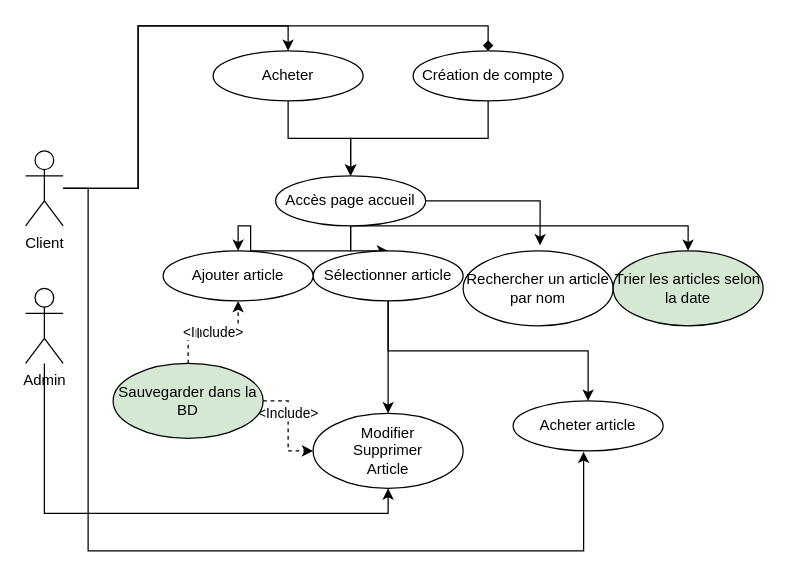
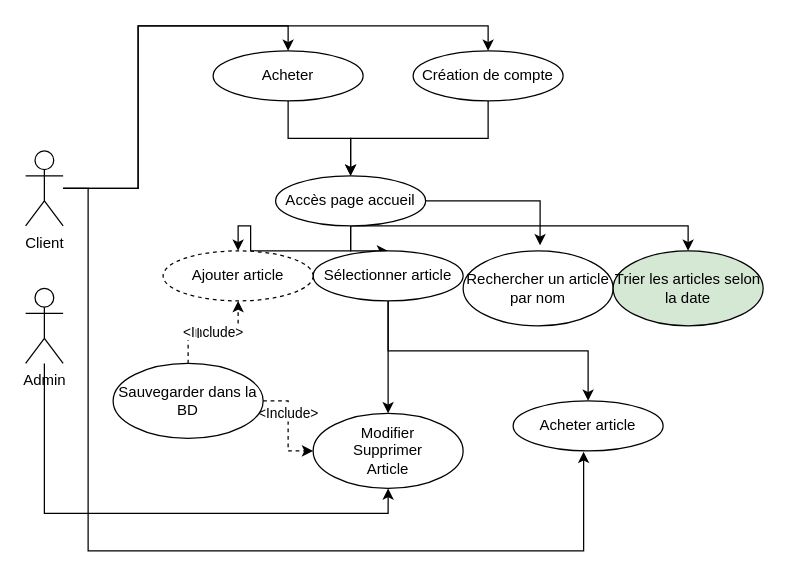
- <mxCell id="3" style="edgeStyle=orthogonalEdgeStyle;rounded=0;orthogonalLoop=1;jettySize=auto;html=1;entryX=0.5;entryY=0;entryDx=0;entryDy=0;endArrow=diamond;" edge="1" parent="1" source="5" target="9"><mxGeometry relative="1" as="geometry"><Array as="points"><mxPoint x="110" y="150" /><mxPoint x="110" y="20" /><mxPoint x="390" y="20" /></Array></mxGeometry></mxCell>
+ <mxCell id="3" style="edgeStyle=orthogonalEdgeStyle;rounded=0;orthogonalLoop=1;jettySize=auto;html=1;entryX=0.5;entryY=0;entryDx=0;entryDy=0;" edge="1" parent="1" source="5" target="9"><mxGeometry relative="1" as="geometry"><Array as="points"><mxPoint x="110" y="150" /><mxPoint x="110" y="20" /><mxPoint x="390" y="20" /></Array></mxGeometry></mxCell>
- <mxCell id="21" value="Ajouter article" style="ellipse;whiteSpace=wrap;html=1;" vertex="1" parent="1"><mxGeometry x="130" y="200" width="120" height="40" as="geometry" /></mxCell>
+ <mxCell id="21" value="Ajouter article" style="ellipse;whiteSpace=wrap;html=1;dashed=1;" vertex="1" parent="1"><mxGeometry x="130" y="200" width="120" height="40" as="geometry" /></mxCell>
- <mxCell id="28" value="Sauvegarder dans la BD" style="ellipse;whiteSpace=wrap;html=1;fillColor=#d5e8d4;" vertex="1" parent="1"><mxGeometry x="90" y="290" width="120" height="60" as="geometry" /></mxCell>
+ <mxCell id="28" value="Sauvegarder dans la BD" style="ellipse;whiteSpace=wrap;html=1;" vertex="1" parent="1"><mxGeometry x="90" y="290" width="120" height="60" as="geometry" /></mxCell>
